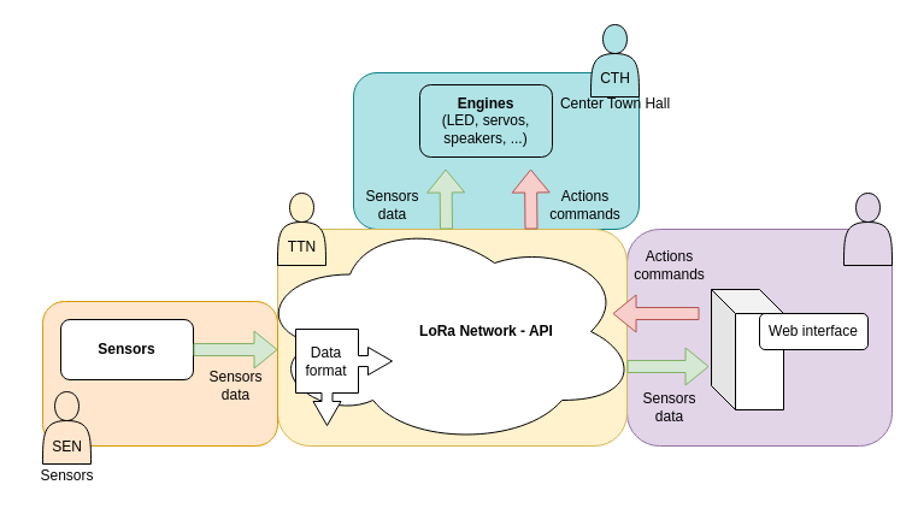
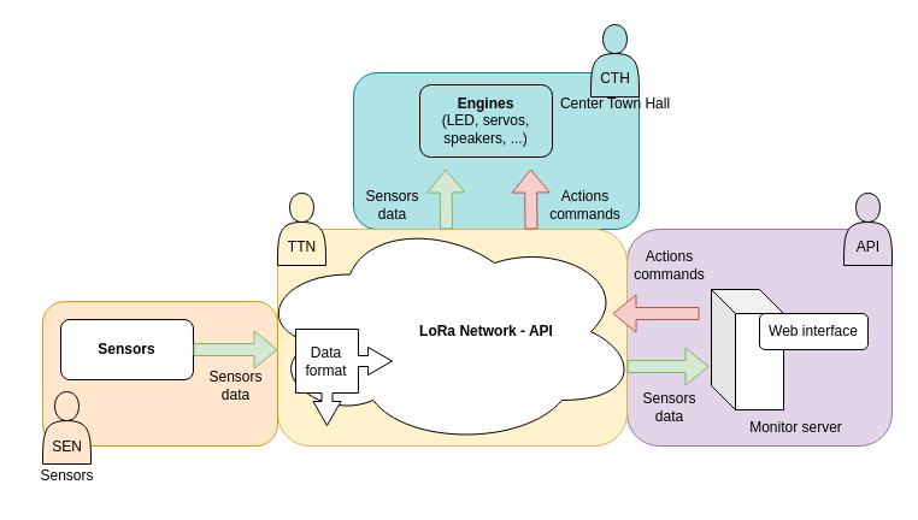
+ <mxCell id="29" value="API" style="text;html=1;align=center;verticalAlign=middle;resizable=0;points=[];autosize=1;strokeColor=none;fillColor=none;" vertex="1" parent="1"><mxGeometry x="700" y="190" width="40" height="30" as="geometry" /></mxCell>
+ <mxCell id="13" value="Monitor server" style="text;html=1;align=center;verticalAlign=middle;resizable=0;points=[];autosize=1;strokeColor=none;fillColor=none;" vertex="1" parent="1"><mxGeometry x="610" y="340" width="100" height="30" as="geometry" /></mxCell>
